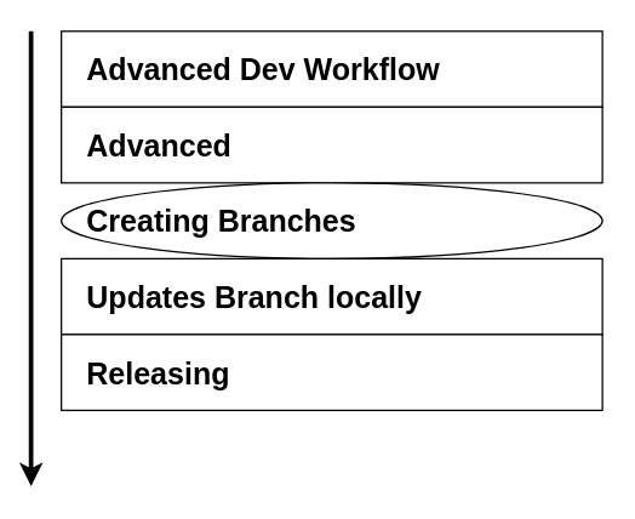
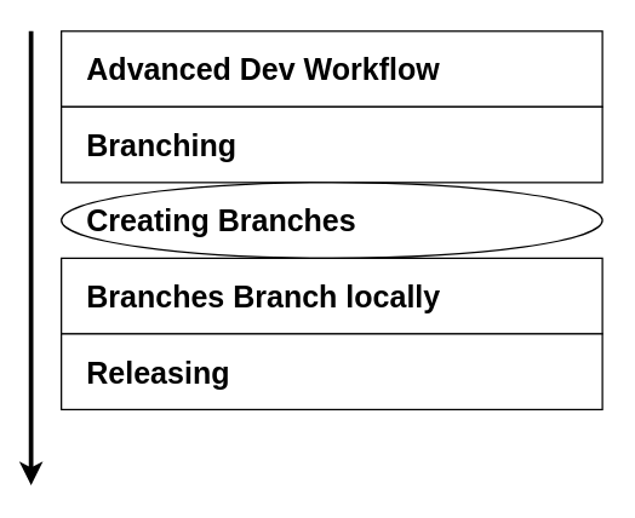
- <mxCell id="5" value="Advanced" style="rounded=0;whiteSpace=wrap;html=1;align=left;spacingLeft=15;fontSize=20;fontStyle=1" parent="3" vertex="1"><mxGeometry y="50" width="357" height="50" as="geometry" /></mxCell>
+ <mxCell id="5" value="Branching" style="rounded=0;whiteSpace=wrap;html=1;align=left;spacingLeft=15;fontSize=20;fontStyle=1" parent="3" vertex="1"><mxGeometry y="50" width="357" height="50" as="geometry" /></mxCell>
- <mxCell id="7" value="Updates Branch locally" style="rounded=0;whiteSpace=wrap;html=1;align=left;spacingLeft=15;fontSize=20;fontStyle=1" parent="3" vertex="1"><mxGeometry y="150" width="357" height="50" as="geometry" /></mxCell>
+ <mxCell id="7" value="Branches Branch locally" style="rounded=0;whiteSpace=wrap;html=1;align=left;spacingLeft=15;fontSize=20;fontStyle=1" parent="3" vertex="1"><mxGeometry y="150" width="357" height="50" as="geometry" /></mxCell>
